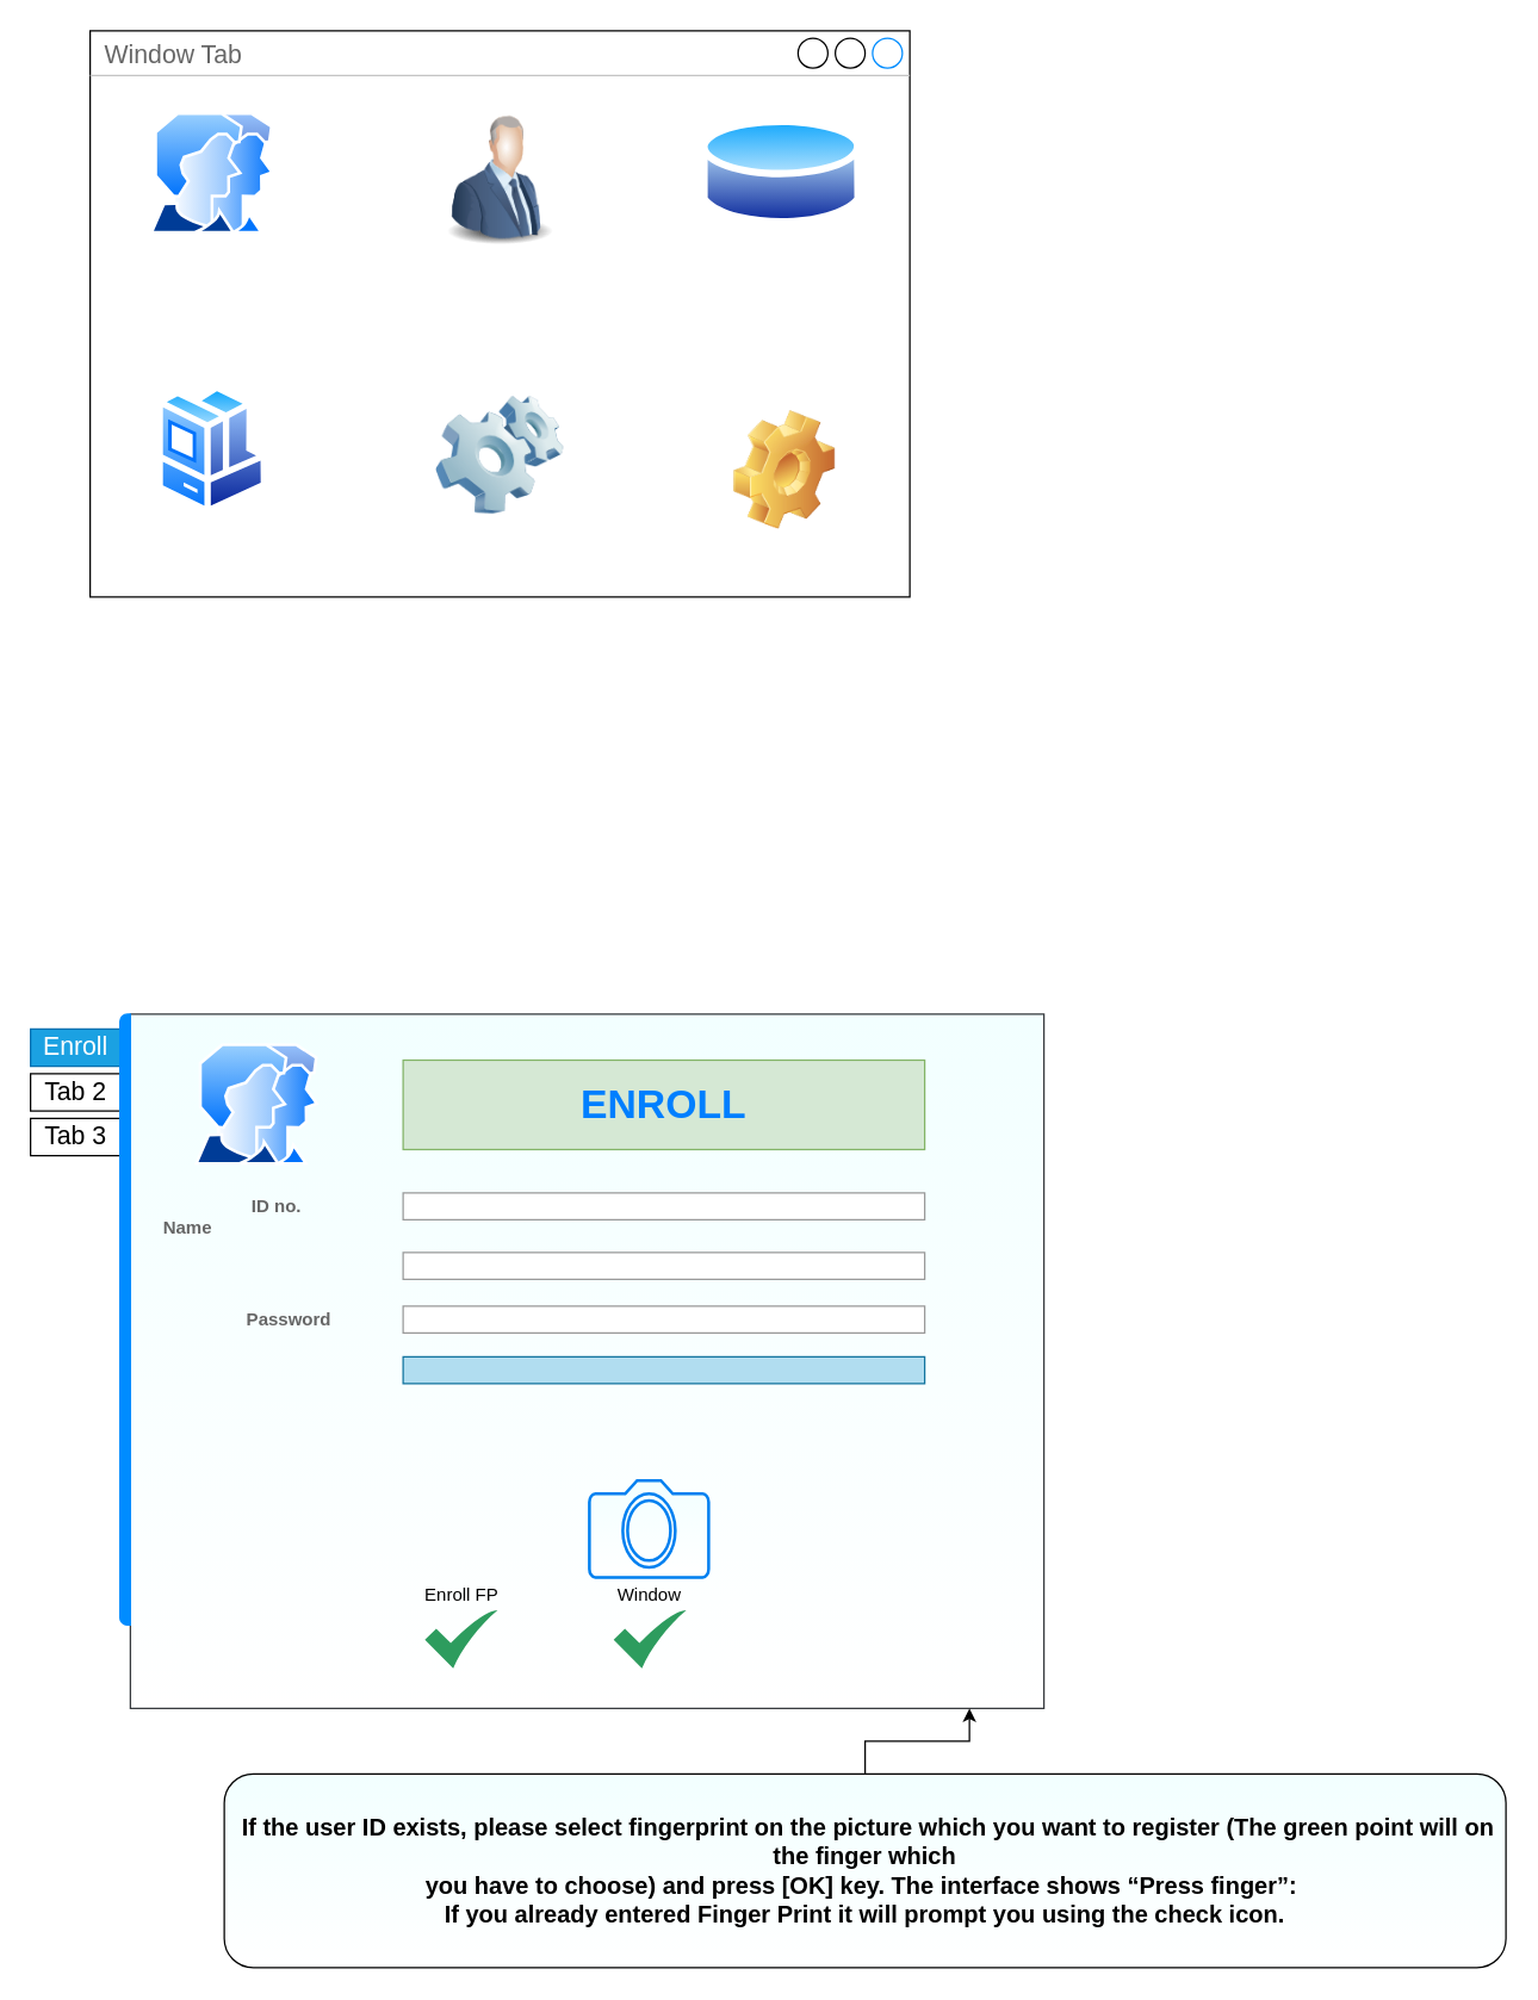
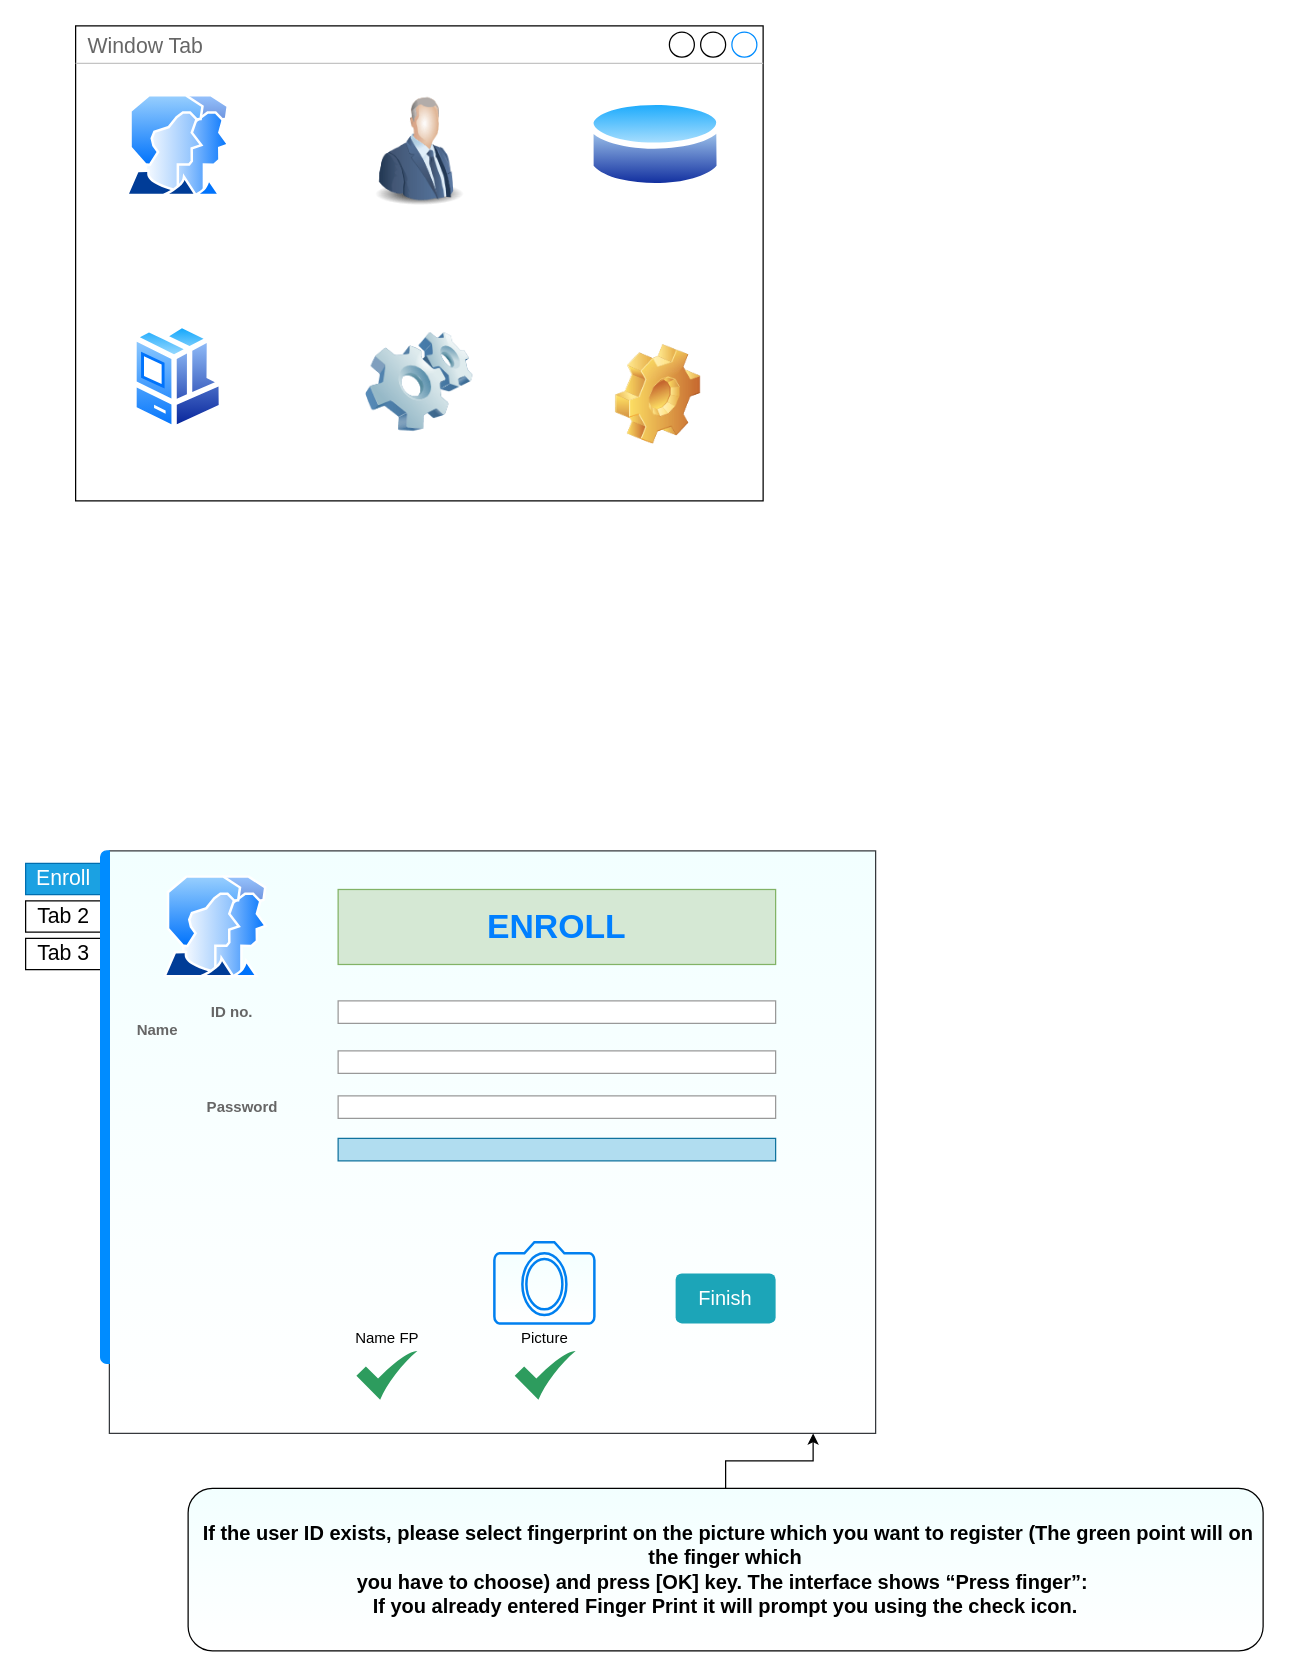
+ <mxCell id="22" value="Finish" style="html=1;shadow=0;dashed=0;shape=mxgraph.bootstrap.rrect;rSize=5;strokeColor=none;strokeWidth=1;fillColor=#1CA5B8;fontColor=#FFFFFF;whiteSpace=wrap;align=center;verticalAlign=middle;spacingLeft=0;fontStyle=0;fontSize=16;spacing=5;" vertex="1" parent="9"><mxGeometry x="520" y="338" width="80" height="40" as="geometry" /></mxCell>
- <mxCell id="25" value="Enroll FP" style="text;html=1;resizable=0;autosize=1;align=center;verticalAlign=middle;points=[];fillColor=none;strokeColor=none;rounded=0;" vertex="1" parent="9"><mxGeometry x="259" y="380" width="60" height="20" as="geometry" /></mxCell>
+ <mxCell id="25" value="Name FP" style="text;html=1;resizable=0;autosize=1;align=center;verticalAlign=middle;points=[];fillColor=none;strokeColor=none;rounded=0;" vertex="1" parent="9"><mxGeometry x="259" y="380" width="60" height="20" as="geometry" /></mxCell>
- <mxCell id="26" value="Window" style="text;html=1;resizable=0;autosize=1;align=center;verticalAlign=middle;points=[];fillColor=none;strokeColor=none;rounded=0;" vertex="1" parent="9"><mxGeometry x="390" y="380" width="50" height="20" as="geometry" /></mxCell>
+ <mxCell id="26" value="Picture" style="text;html=1;resizable=0;autosize=1;align=center;verticalAlign=middle;points=[];fillColor=none;strokeColor=none;rounded=0;" vertex="1" parent="9"><mxGeometry x="390" y="380" width="50" height="20" as="geometry" /></mxCell>
